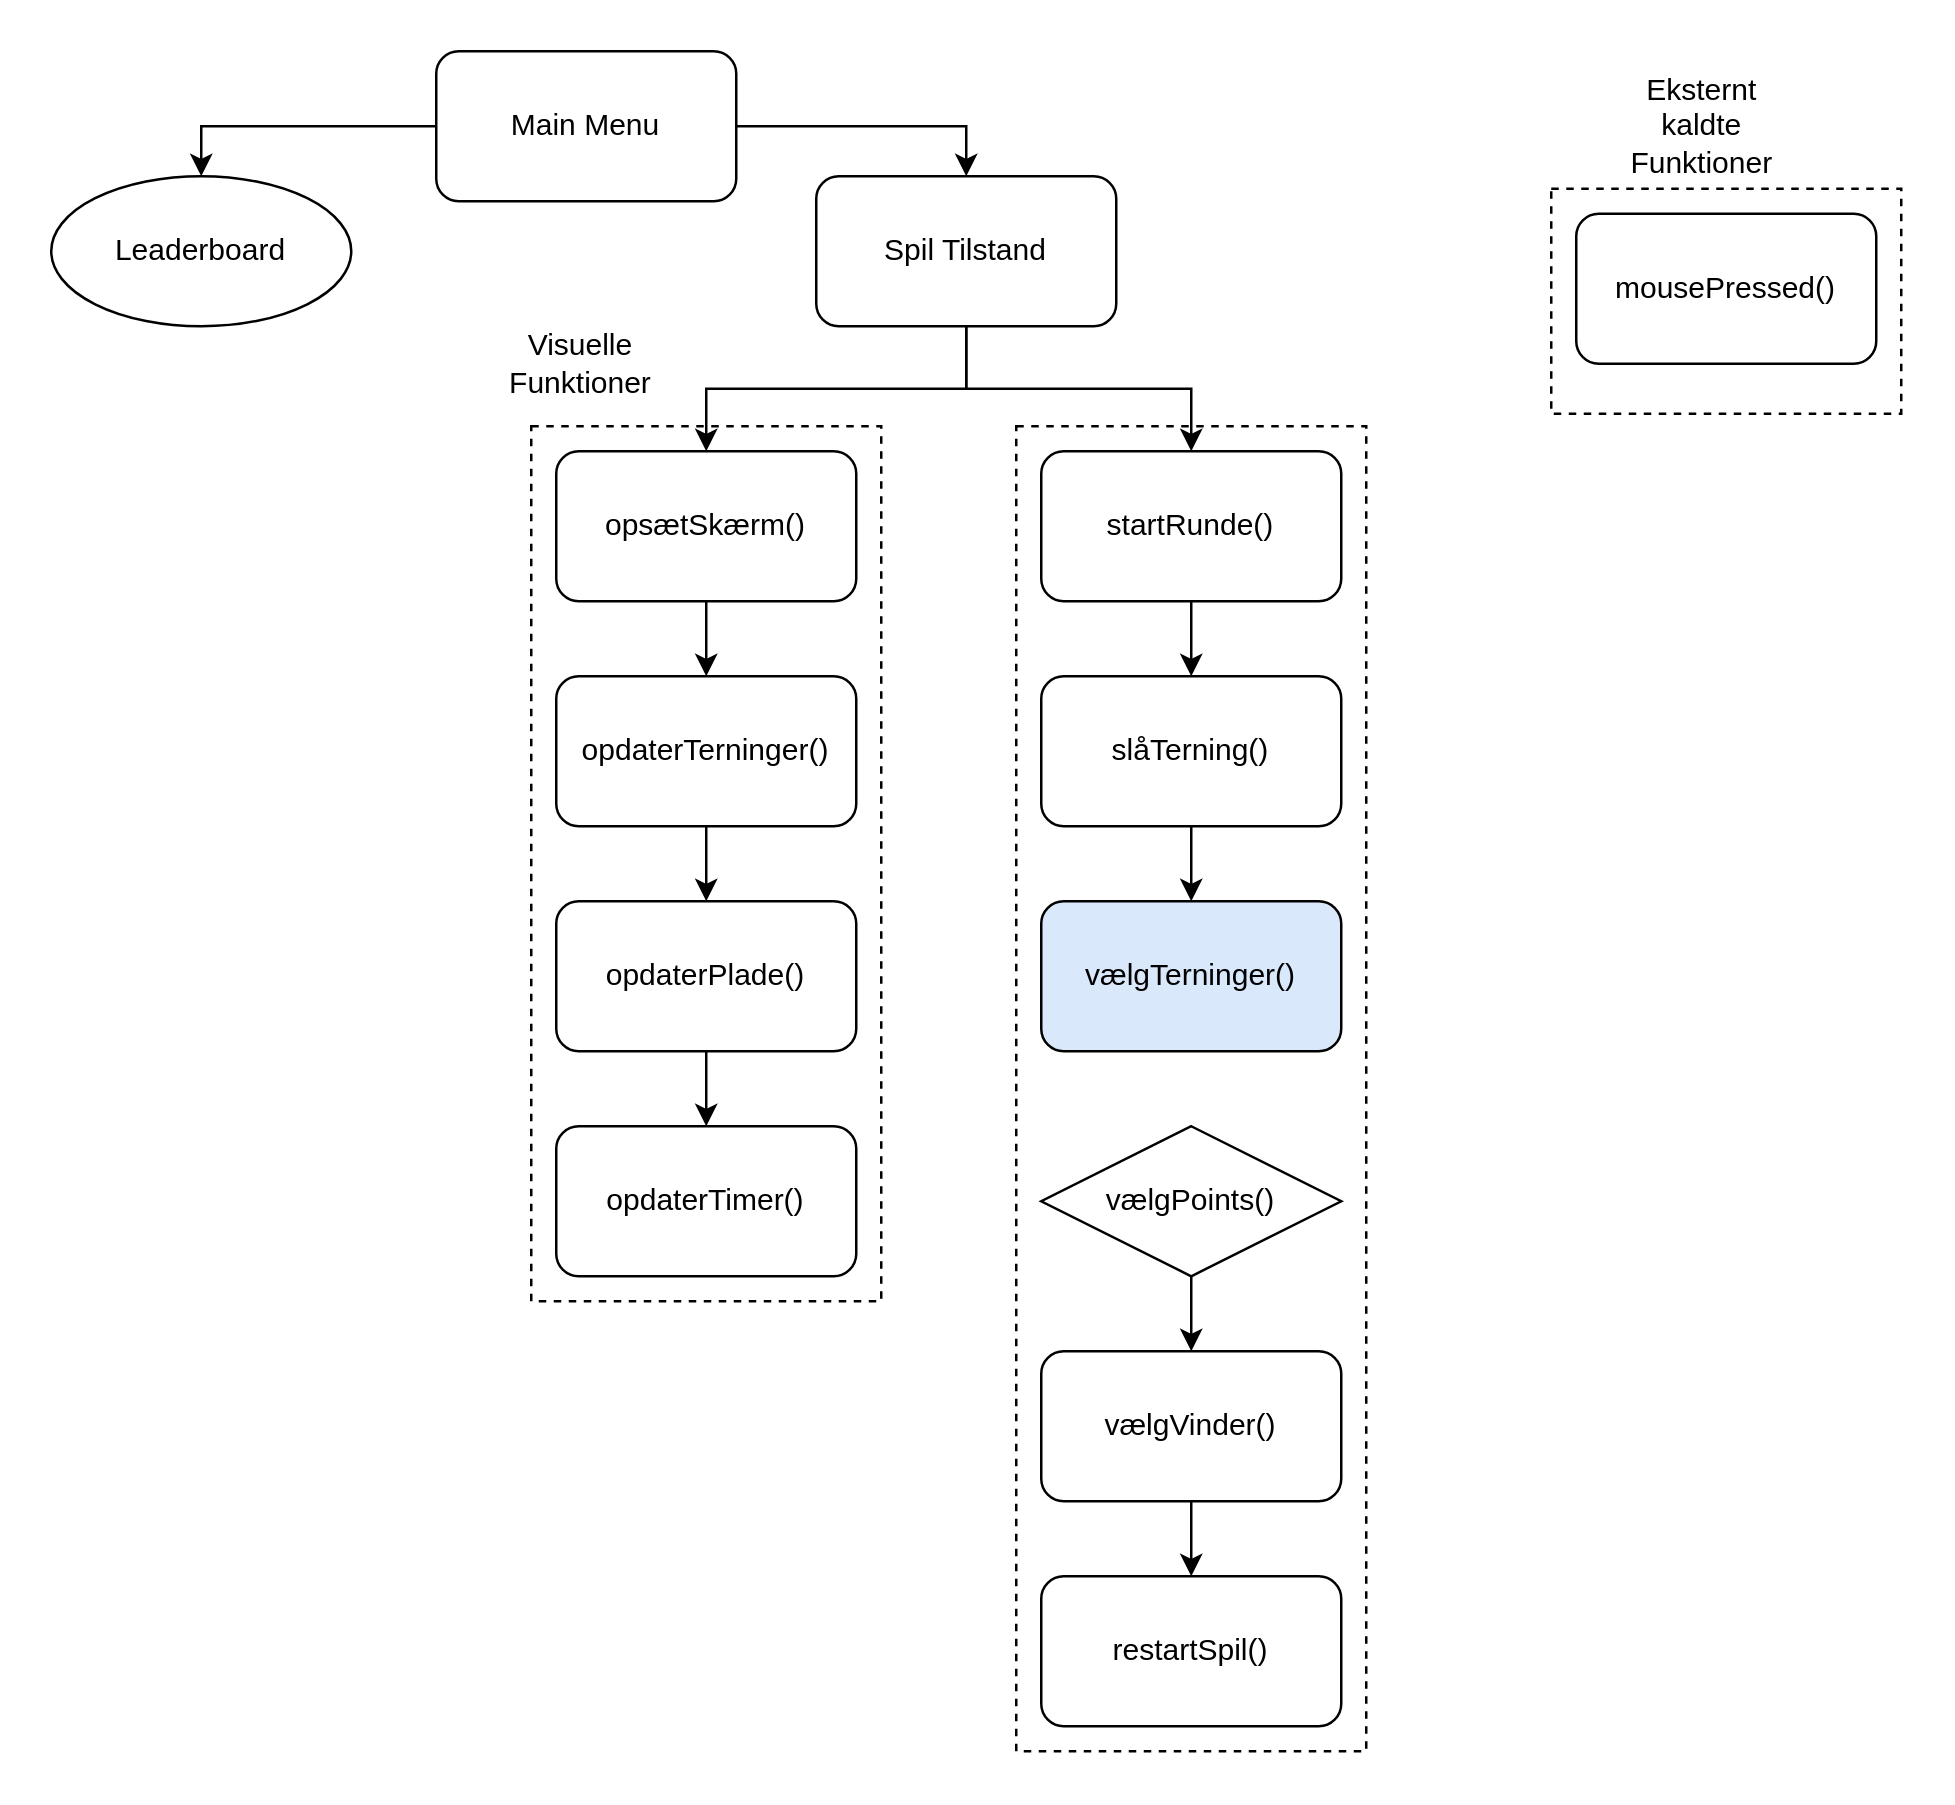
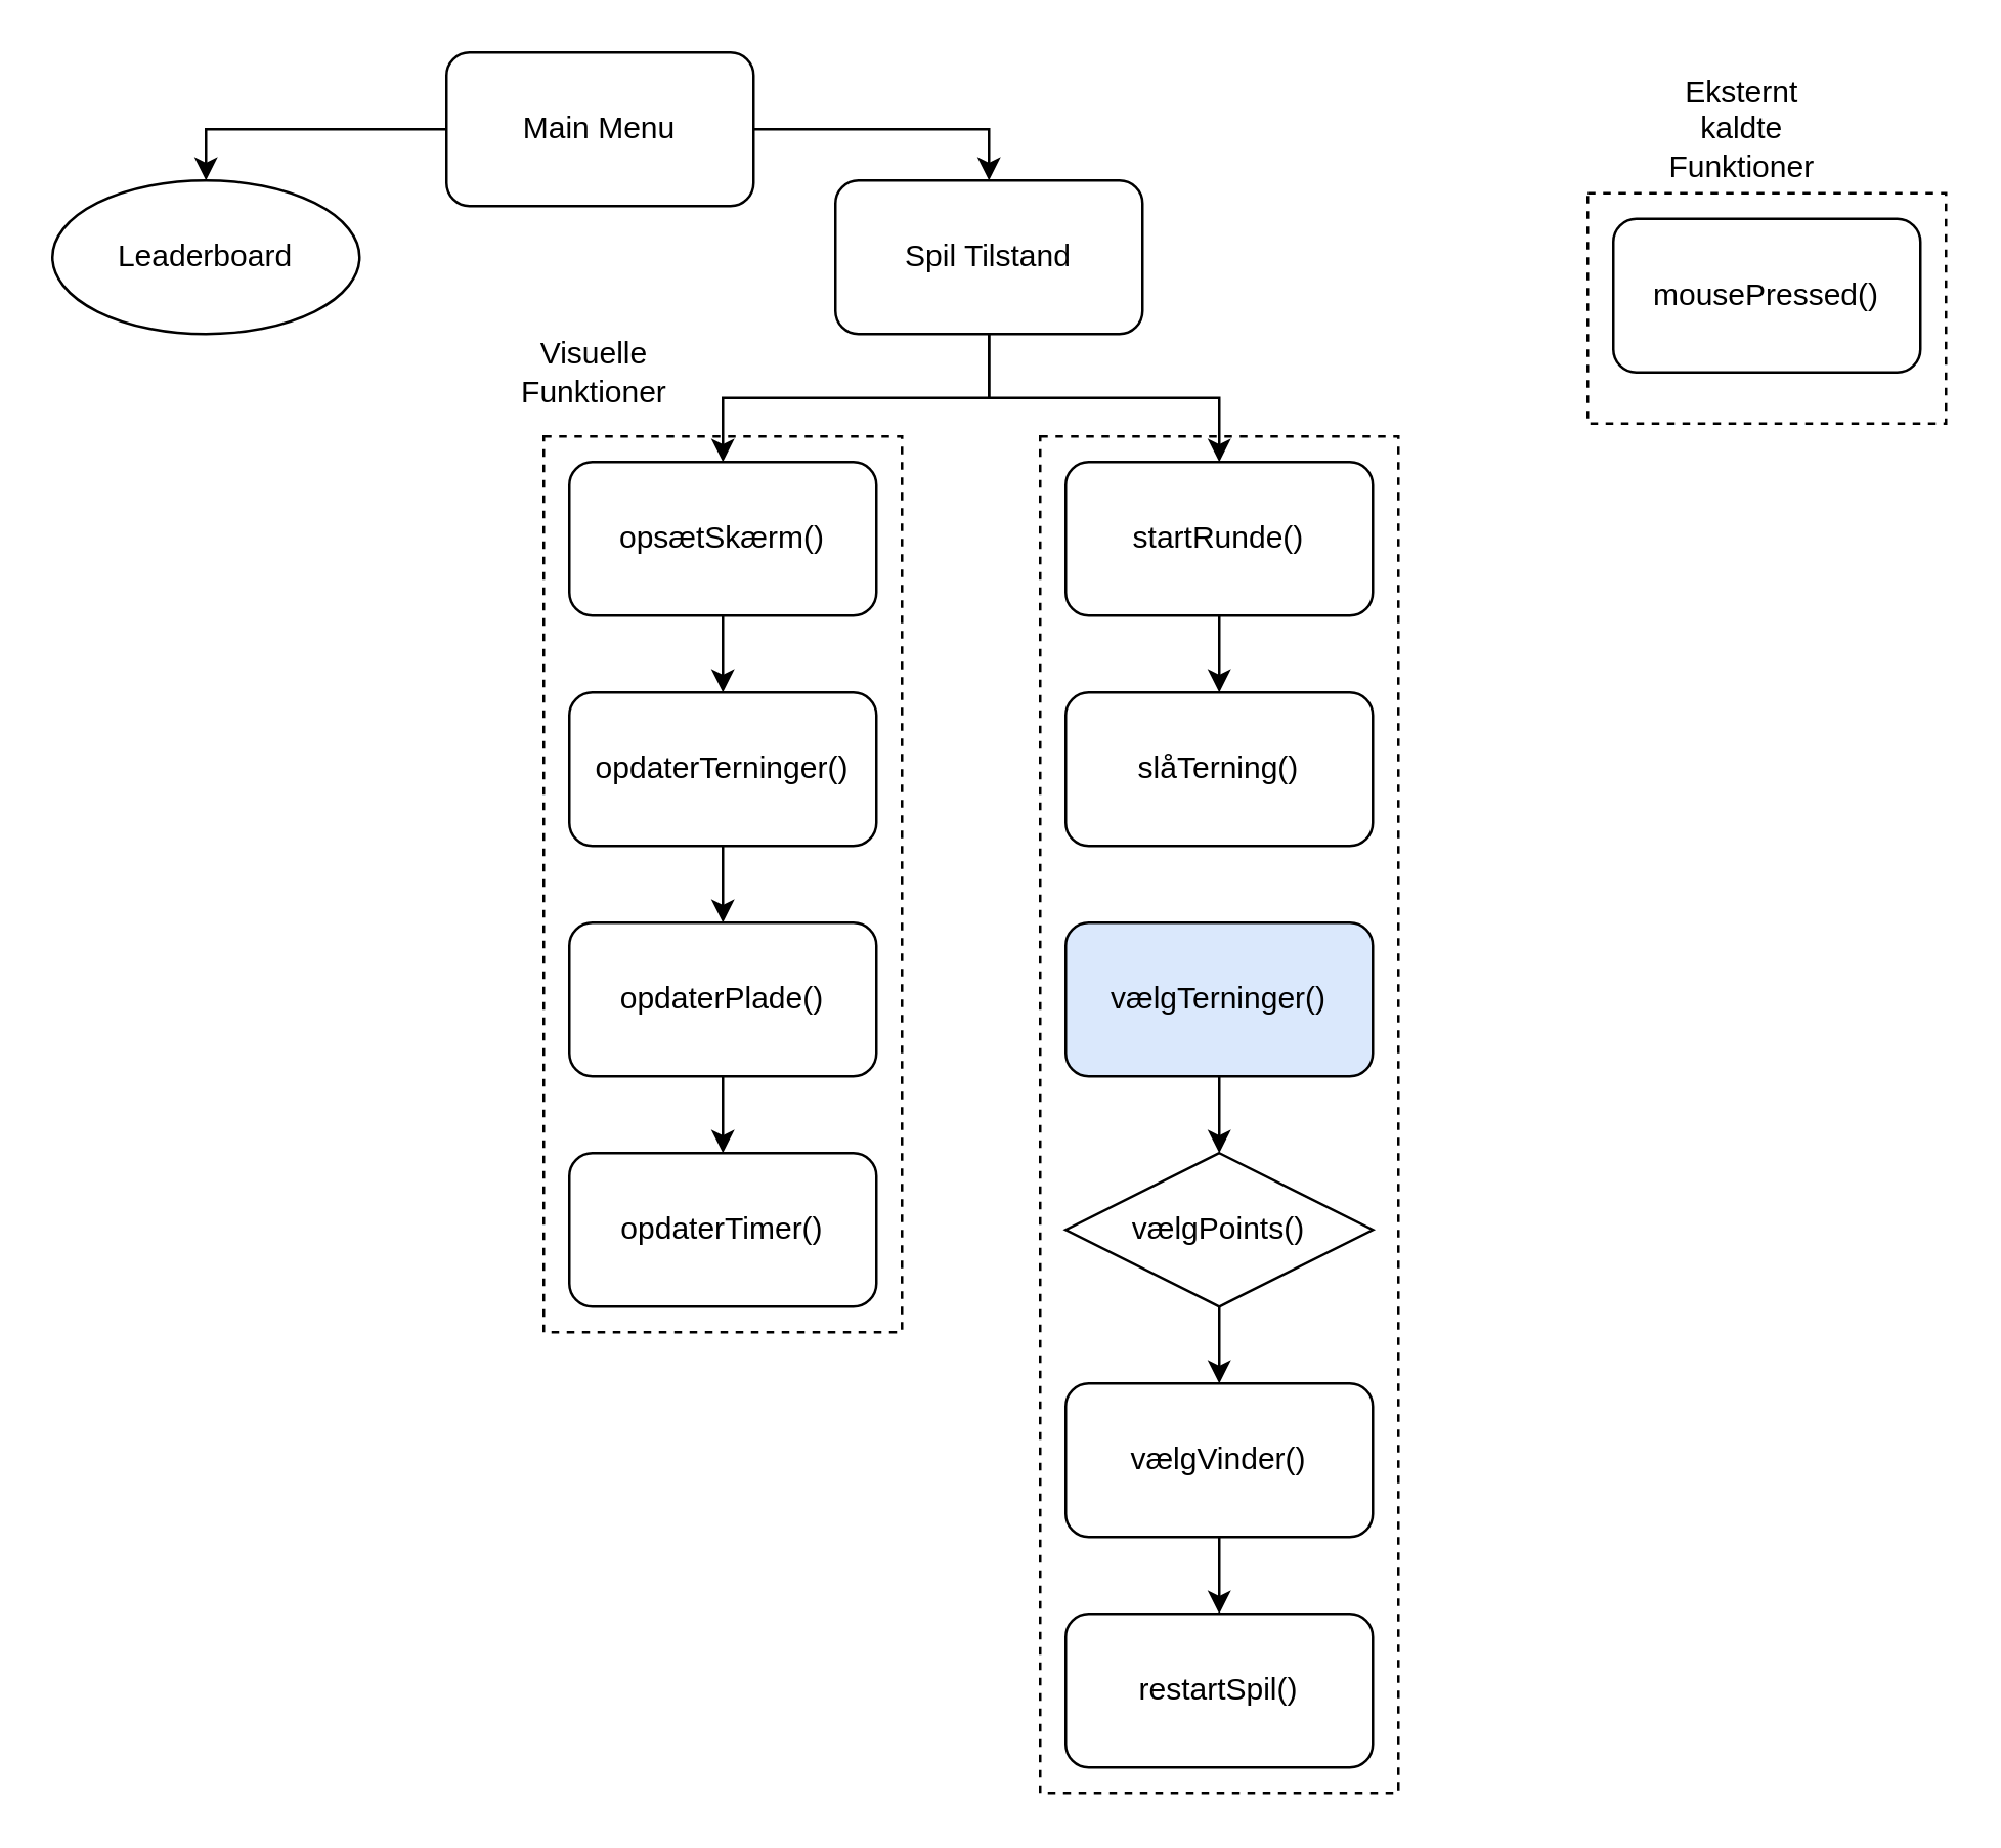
- <mxCell id="5" style="edgeStyle=orthogonalEdgeStyle;rounded=0;orthogonalLoop=1;jettySize=auto;html=1;exitX=0.5;exitY=1;exitDx=0;exitDy=0;" edge="1" parent="1" source="6" target="8"><mxGeometry relative="1" as="geometry" /></mxCell>
+ <mxCell id="7" style="edgeStyle=orthogonalEdgeStyle;rounded=0;orthogonalLoop=1;jettySize=auto;html=1;exitX=0.5;exitY=1;exitDx=0;exitDy=0;entryX=0.5;entryY=0;entryDx=0;entryDy=0;" edge="1" parent="1" source="8" target="10"><mxGeometry relative="1" as="geometry" /></mxCell>
